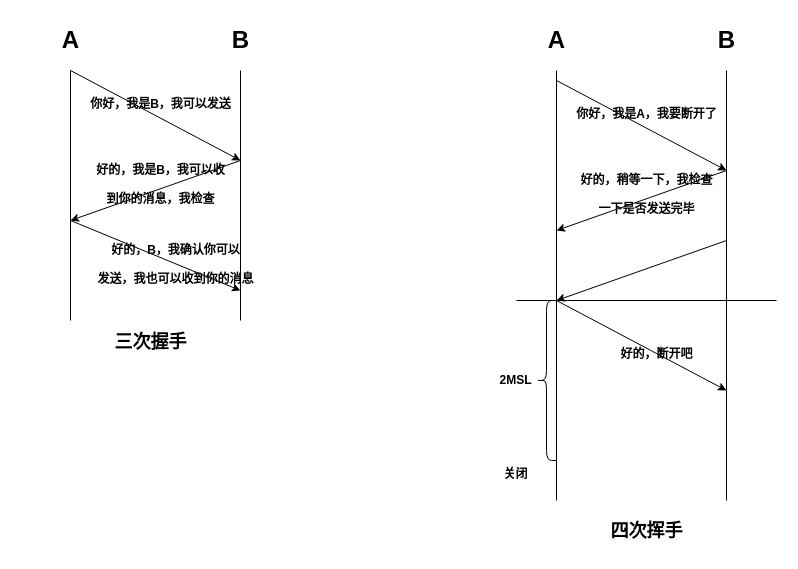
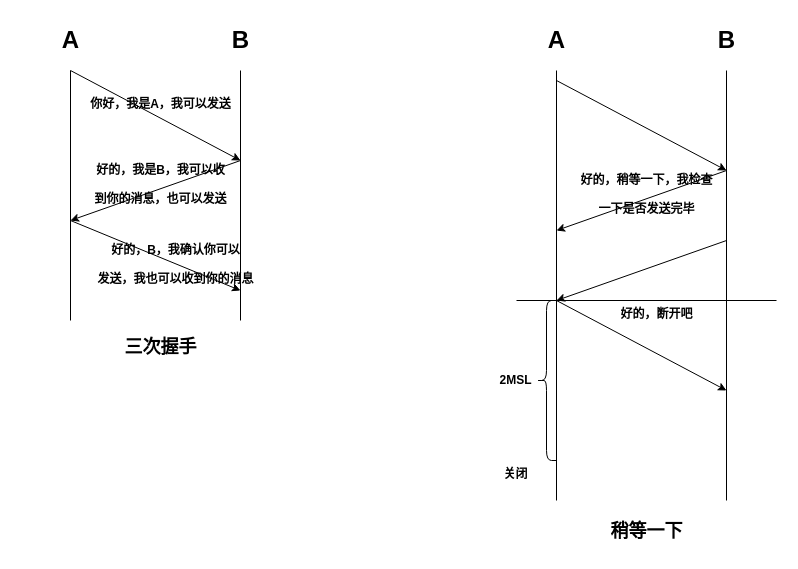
- <mxCell id="27" value="&lt;font style=&quot;font-size: 12px&quot;&gt;你好，我是B，我可以发送&lt;/font&gt;" style="text;strokeColor=none;fillColor=none;html=1;fontSize=24;fontStyle=1;verticalAlign=middle;align=center;" vertex="1" parent="19"><mxGeometry x="120" y="70" width="40" height="20" as="geometry" /></mxCell>
+ <mxCell id="27" value="&lt;font style=&quot;font-size: 12px&quot;&gt;你好，我是A，我可以发送&lt;/font&gt;" style="text;strokeColor=none;fillColor=none;html=1;fontSize=24;fontStyle=1;verticalAlign=middle;align=center;" vertex="1" parent="19"><mxGeometry x="120" y="70" width="40" height="20" as="geometry" /></mxCell>
- <mxCell id="7" value="&lt;font style=&quot;font-size: 12px&quot;&gt;你好，我是A，我要断开了&lt;/font&gt;" style="text;strokeColor=none;fillColor=none;html=1;fontSize=24;fontStyle=1;verticalAlign=middle;align=center;" vertex="1" parent="2"><mxGeometry x="76" y="70" width="180" height="40" as="geometry" /></mxCell>
- <mxCell id="28" value="&lt;font style=&quot;font-size: 12px ; line-height: 1&quot;&gt;好的，我是B，我可以收&lt;br&gt;到你的消息，我检查&lt;/font&gt;" style="text;strokeColor=none;fillColor=none;html=1;fontSize=24;fontStyle=1;verticalAlign=middle;align=center;" vertex="1" parent="19"><mxGeometry x="70" y="140" width="140" height="40" as="geometry" /></mxCell>
+ <mxCell id="28" value="&lt;font style=&quot;font-size: 12px ; line-height: 1&quot;&gt;好的，我是B，我可以收&lt;br&gt;到你的消息，也可以发送&lt;/font&gt;" style="text;strokeColor=none;fillColor=none;html=1;fontSize=24;fontStyle=1;verticalAlign=middle;align=center;" vertex="1" parent="19"><mxGeometry x="70" y="140" width="140" height="40" as="geometry" /></mxCell>
- <mxCell id="30" value="&lt;p style=&quot;line-height: 1&quot;&gt;&lt;/p&gt;&lt;blockquote style=&quot;margin: 0 0 0 40px ; border: none ; padding: 0px&quot;&gt;&lt;/blockquote&gt;&lt;font style=&quot;font-size: 18px&quot;&gt;三次握手&lt;/font&gt;&lt;br&gt;&lt;p&gt;&lt;/p&gt;" style="text;strokeColor=none;fillColor=none;html=1;fontSize=24;fontStyle=1;verticalAlign=middle;align=center;" vertex="1" parent="19"><mxGeometry x="37.5" y="305" width="185" height="30" as="geometry" /></mxCell>
+ <mxCell id="30" value="&lt;p style=&quot;line-height: 1&quot;&gt;&lt;/p&gt;&lt;blockquote style=&quot;margin: 0 0 0 40px ; border: none ; padding: 0px&quot;&gt;&lt;/blockquote&gt;&lt;font style=&quot;font-size: 18px&quot;&gt;三次握手&lt;/font&gt;&lt;br&gt;&lt;p&gt;&lt;/p&gt;" style="text;strokeColor=none;fillColor=none;html=1;fontSize=24;fontStyle=1;verticalAlign=middle;align=center;" vertex="1" parent="19"><mxGeometry x="47.5" y="310" width="185" height="30" as="geometry" /></mxCell>
- <mxCell id="12" value="&lt;p style=&quot;line-height: 1&quot;&gt;&lt;/p&gt;&lt;blockquote style=&quot;margin: 0 0 0 40px ; border: none ; padding: 0px&quot;&gt;&lt;/blockquote&gt;&lt;font style=&quot;font-size: 12px ; line-height: 1&quot;&gt;&lt;span&gt;好的，断开吧&lt;/span&gt;&lt;/font&gt;&lt;br&gt;&lt;p&gt;&lt;/p&gt;" style="text;strokeColor=none;fillColor=none;html=1;fontSize=24;fontStyle=1;verticalAlign=middle;align=center;" vertex="1" parent="2"><mxGeometry x="116" y="310" width="120" height="40" as="geometry" /></mxCell>
+ <mxCell id="12" value="&lt;p style=&quot;line-height: 1&quot;&gt;&lt;/p&gt;&lt;blockquote style=&quot;margin: 0 0 0 40px ; border: none ; padding: 0px&quot;&gt;&lt;/blockquote&gt;&lt;font style=&quot;font-size: 12px ; line-height: 1&quot;&gt;&lt;span&gt;好的，断开吧&lt;/span&gt;&lt;/font&gt;&lt;br&gt;&lt;p&gt;&lt;/p&gt;" style="text;strokeColor=none;fillColor=none;html=1;fontSize=24;fontStyle=1;verticalAlign=middle;align=center;" vertex="1" parent="2"><mxGeometry x="116" y="270" width="120" height="40" as="geometry" /></mxCell>
- <mxCell id="18" value="&lt;p style=&quot;line-height: 1&quot;&gt;&lt;/p&gt;&lt;blockquote style=&quot;margin: 0 0 0 40px ; border: none ; padding: 0px&quot;&gt;&lt;/blockquote&gt;&lt;span style=&quot;font-size: 18px&quot;&gt;四次挥手&lt;/span&gt;&lt;br&gt;&lt;p&gt;&lt;/p&gt;" style="text;strokeColor=none;fillColor=none;html=1;fontSize=24;fontStyle=1;verticalAlign=middle;align=center;" vertex="1" parent="2"><mxGeometry x="73.5" y="494" width="185" height="30" as="geometry" /></mxCell>
+ <mxCell id="18" value="&lt;p style=&quot;line-height: 1&quot;&gt;&lt;/p&gt;&lt;blockquote style=&quot;margin: 0 0 0 40px ; border: none ; padding: 0px&quot;&gt;&lt;/blockquote&gt;&lt;span style=&quot;font-size: 18px&quot;&gt;稍等一下&lt;/span&gt;&lt;br&gt;&lt;p&gt;&lt;/p&gt;" style="text;strokeColor=none;fillColor=none;html=1;fontSize=24;fontStyle=1;verticalAlign=middle;align=center;" vertex="1" parent="2"><mxGeometry x="73.5" y="494" width="185" height="30" as="geometry" /></mxCell>
